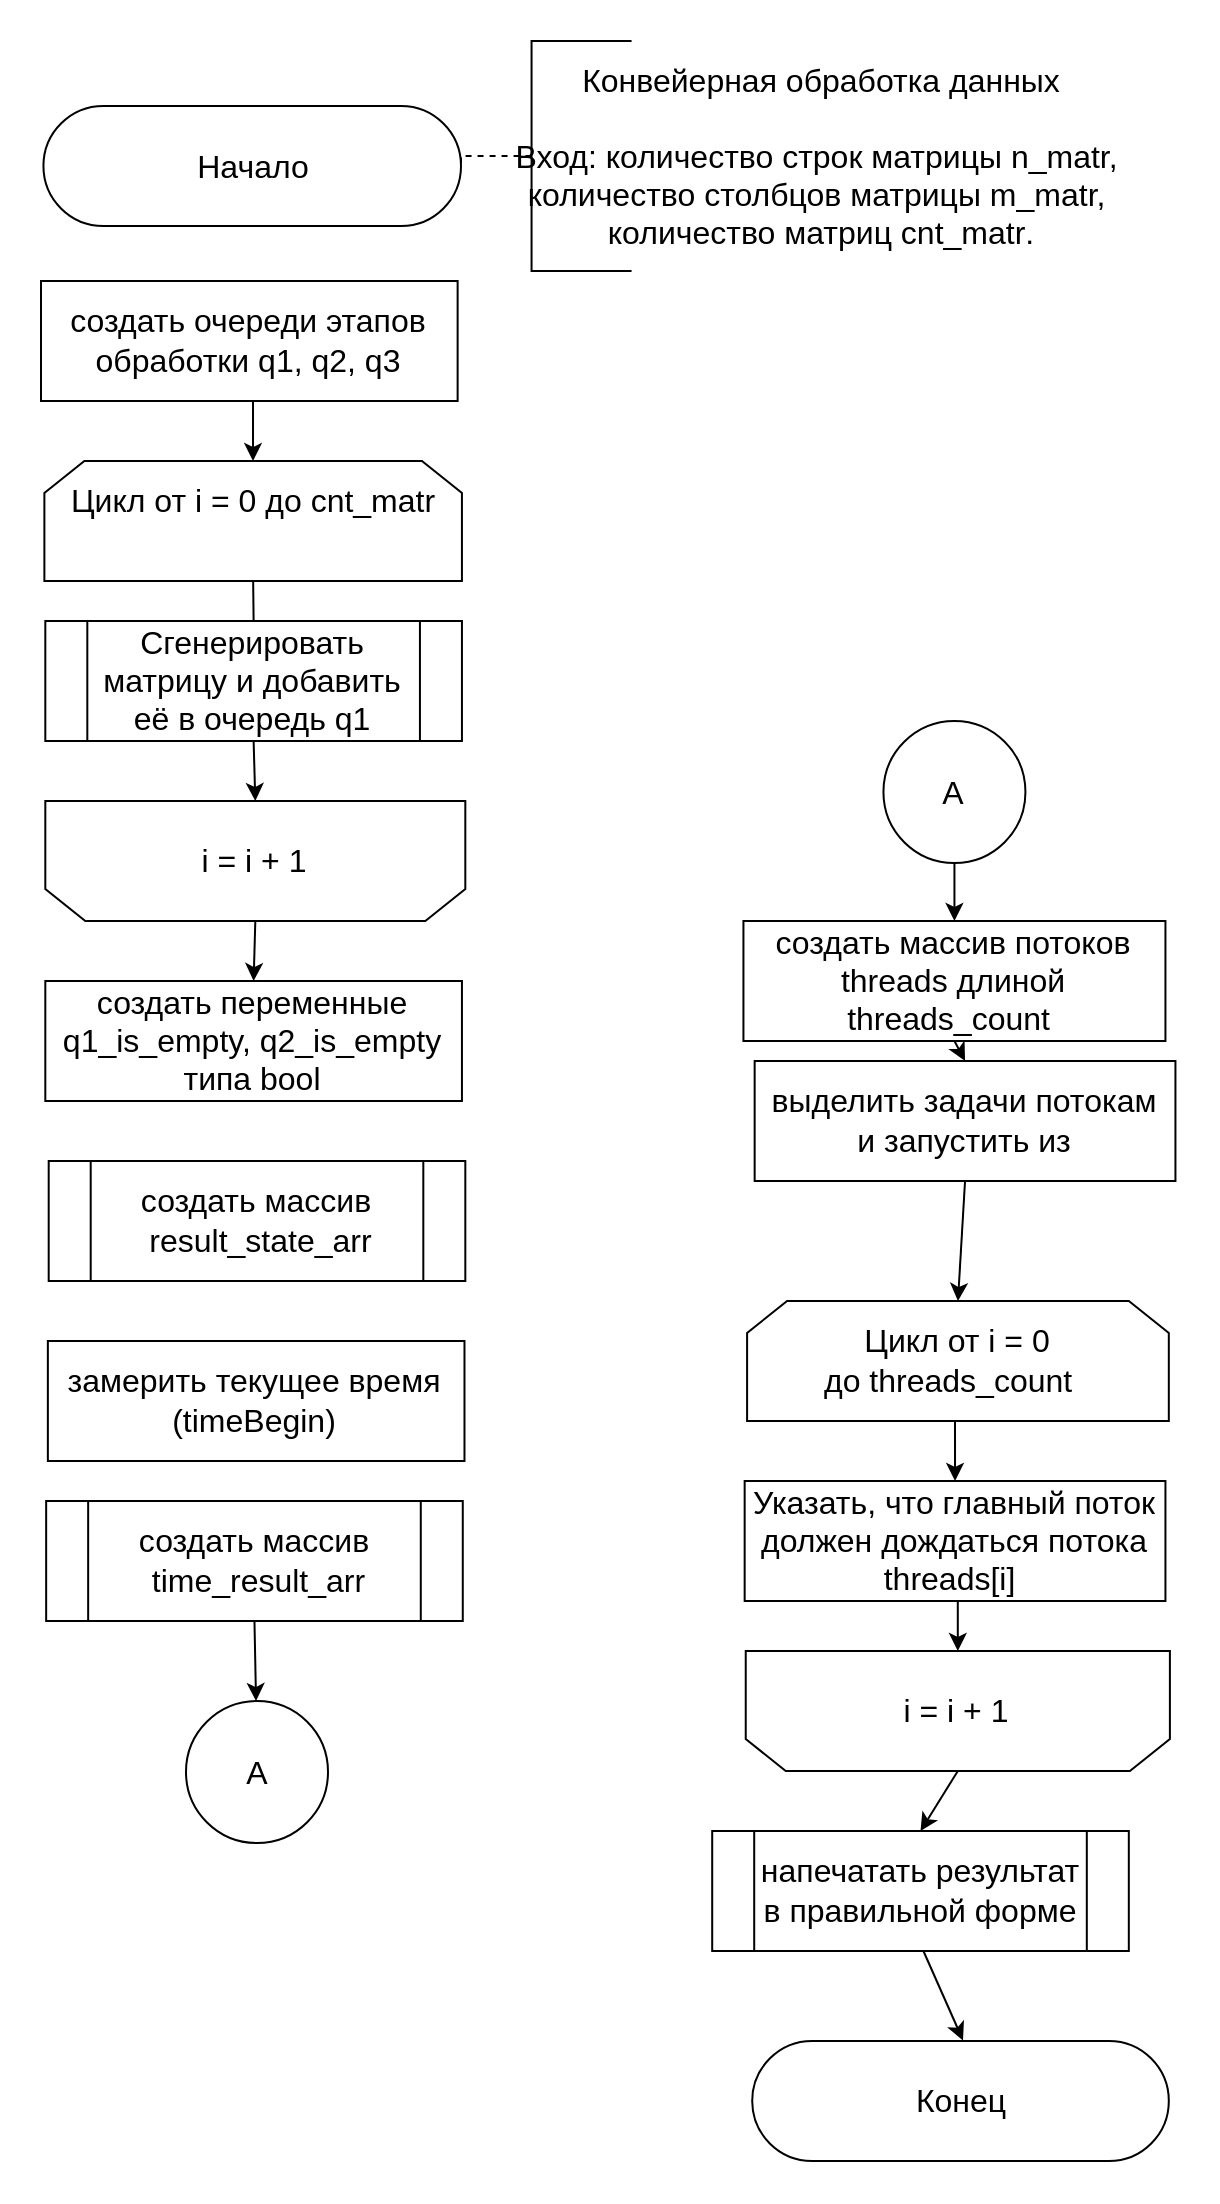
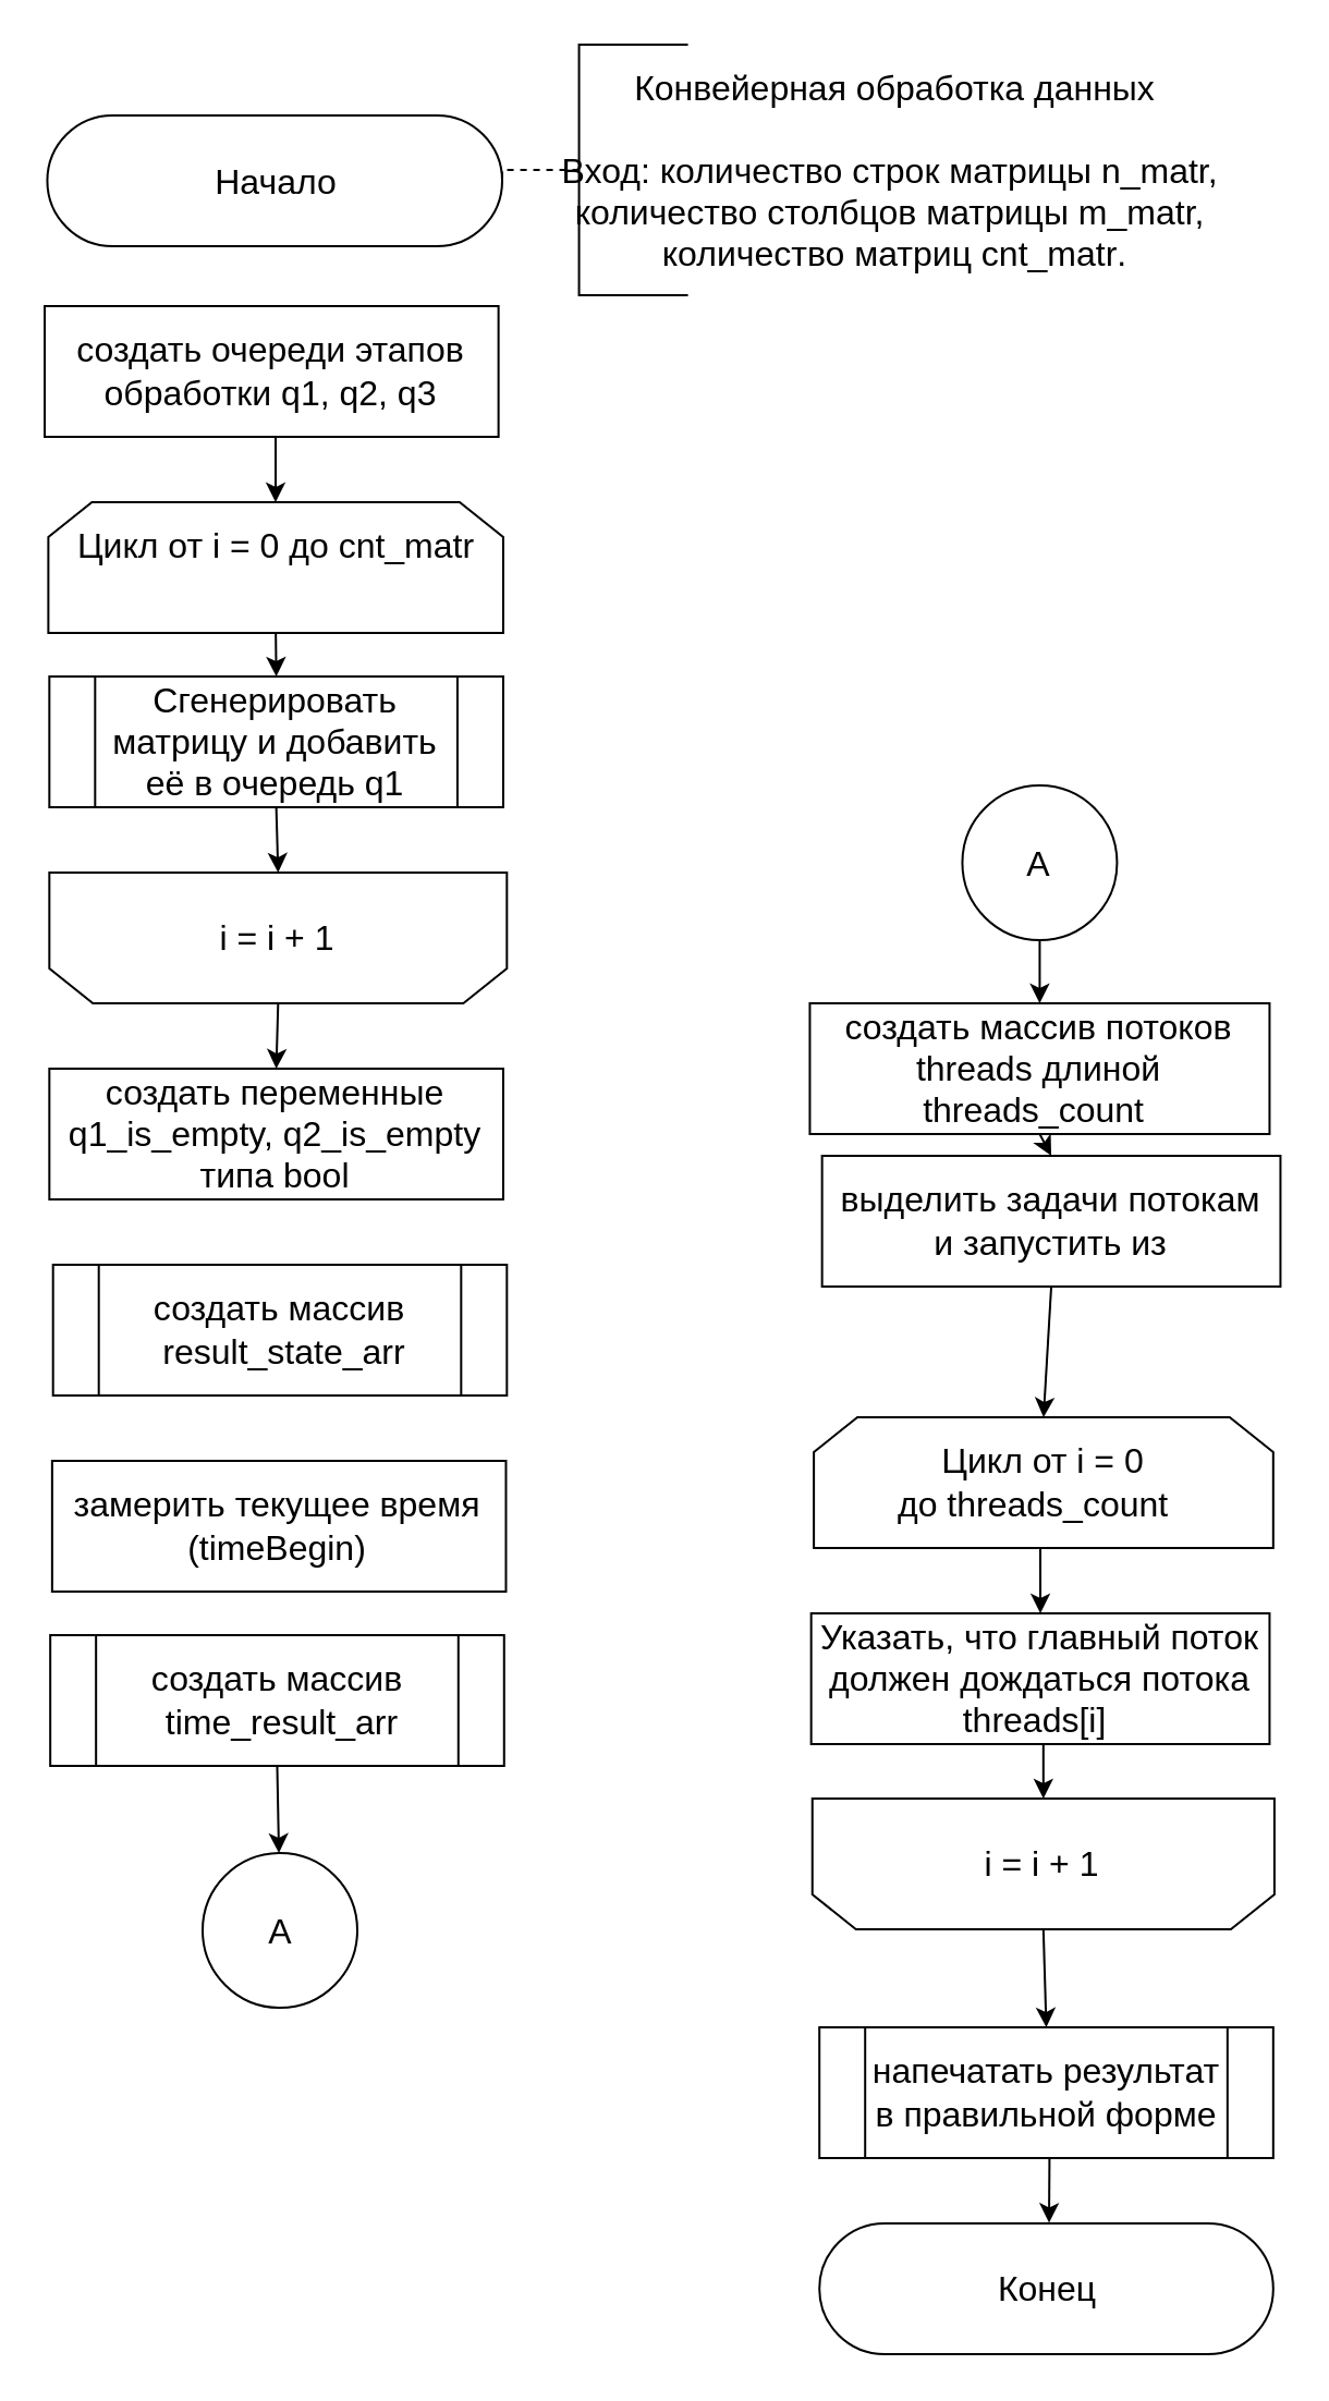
- <mxCell id="3" style="edgeStyle=orthogonalEdgeStyle;rounded=0;orthogonalLoop=1;jettySize=auto;html=1;exitX=0.5;exitY=1;exitDx=0;exitDy=0;entryX=0.5;entryY=0;entryDx=0;entryDy=0;fontSize=16;endArrow=none;" edge="1" parent="1" source="4" target="12"><mxGeometry relative="1" as="geometry" /></mxCell>
+ <mxCell id="3" style="edgeStyle=orthogonalEdgeStyle;rounded=0;orthogonalLoop=1;jettySize=auto;html=1;exitX=0.5;exitY=1;exitDx=0;exitDy=0;entryX=0.5;entryY=0;entryDx=0;entryDy=0;fontSize=16;" edge="1" parent="1" source="4" target="12"><mxGeometry relative="1" as="geometry" /></mxCell>
- <mxCell id="31" value="&lt;font size=&quot;3&quot;&gt;напечатать результат в правильной форме&lt;/font&gt;" style="shape=process;whiteSpace=wrap;html=1;backgroundOutline=1;" vertex="1" parent="1"><mxGeometry x="355.6" y="915" width="208.31" height="60" as="geometry" /></mxCell>
+ <mxCell id="31" value="&lt;font size=&quot;3&quot;&gt;напечатать результат в правильной форме&lt;/font&gt;" style="shape=process;whiteSpace=wrap;html=1;backgroundOutline=1;" vertex="1" parent="1"><mxGeometry x="375.6" y="930" width="208.31" height="60" as="geometry" /></mxCell>
